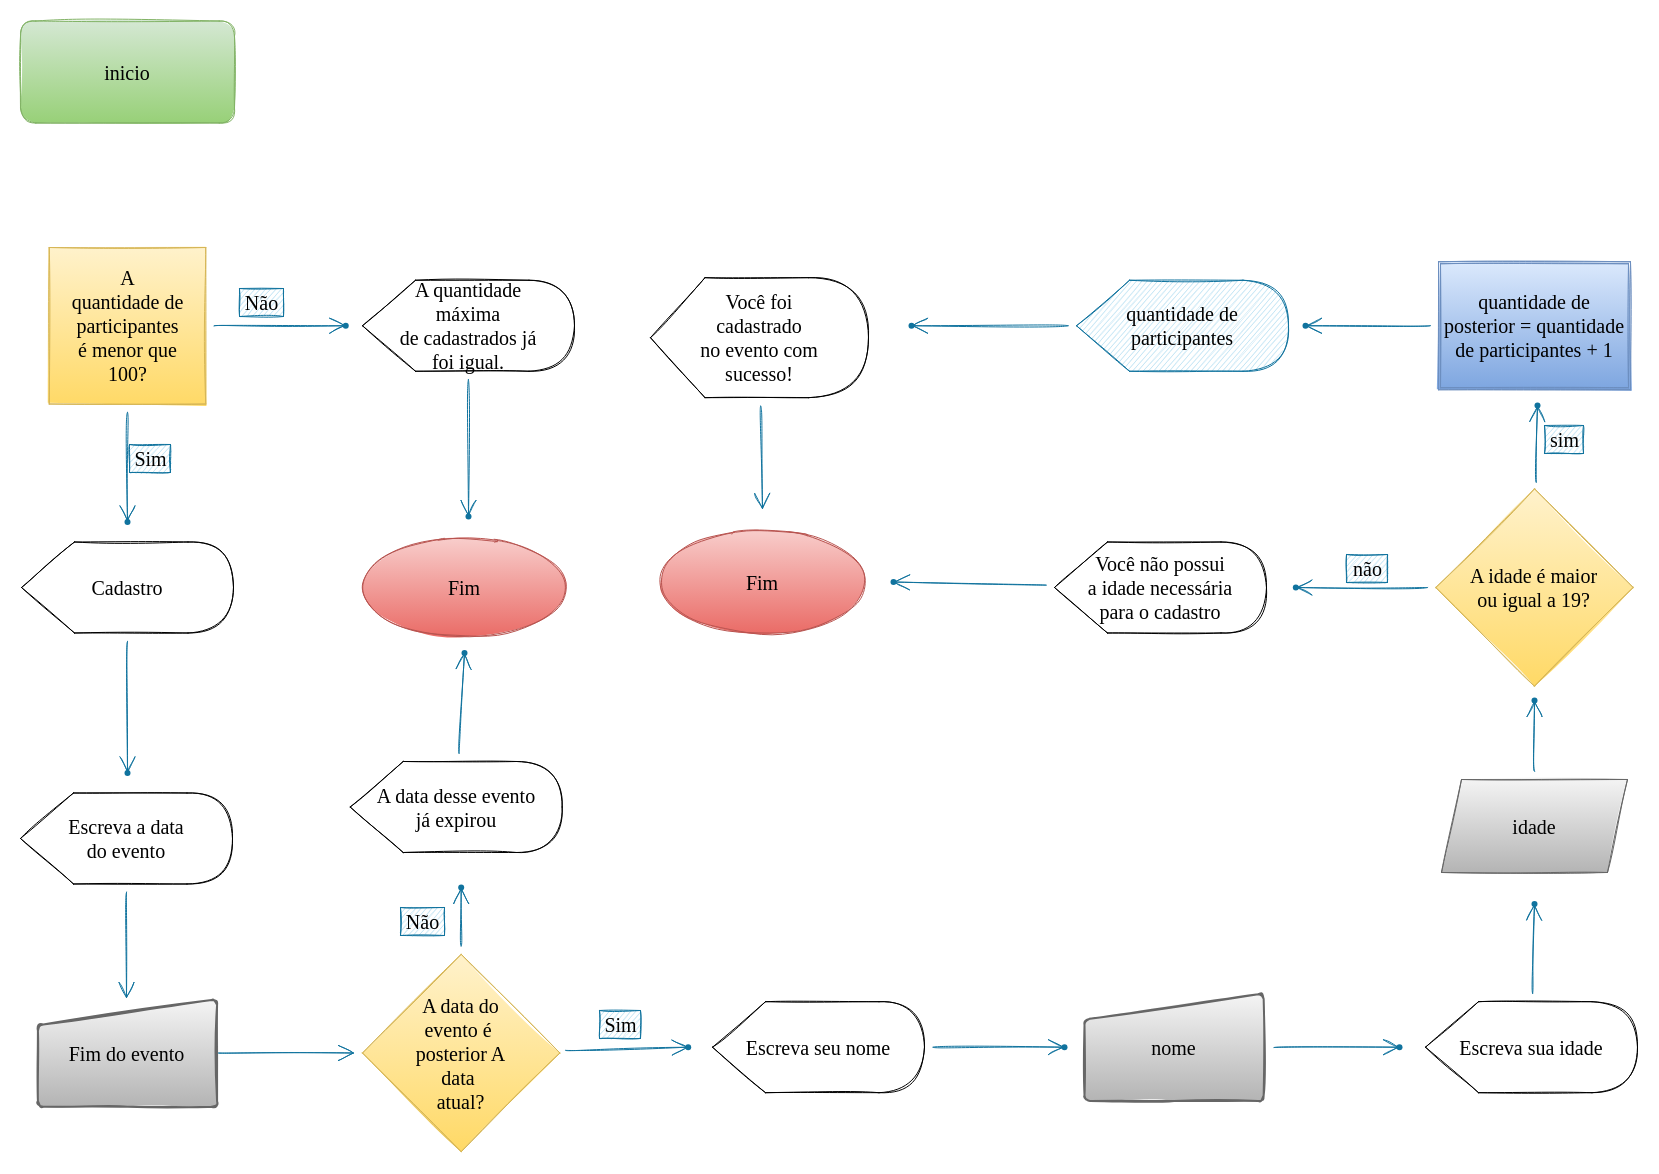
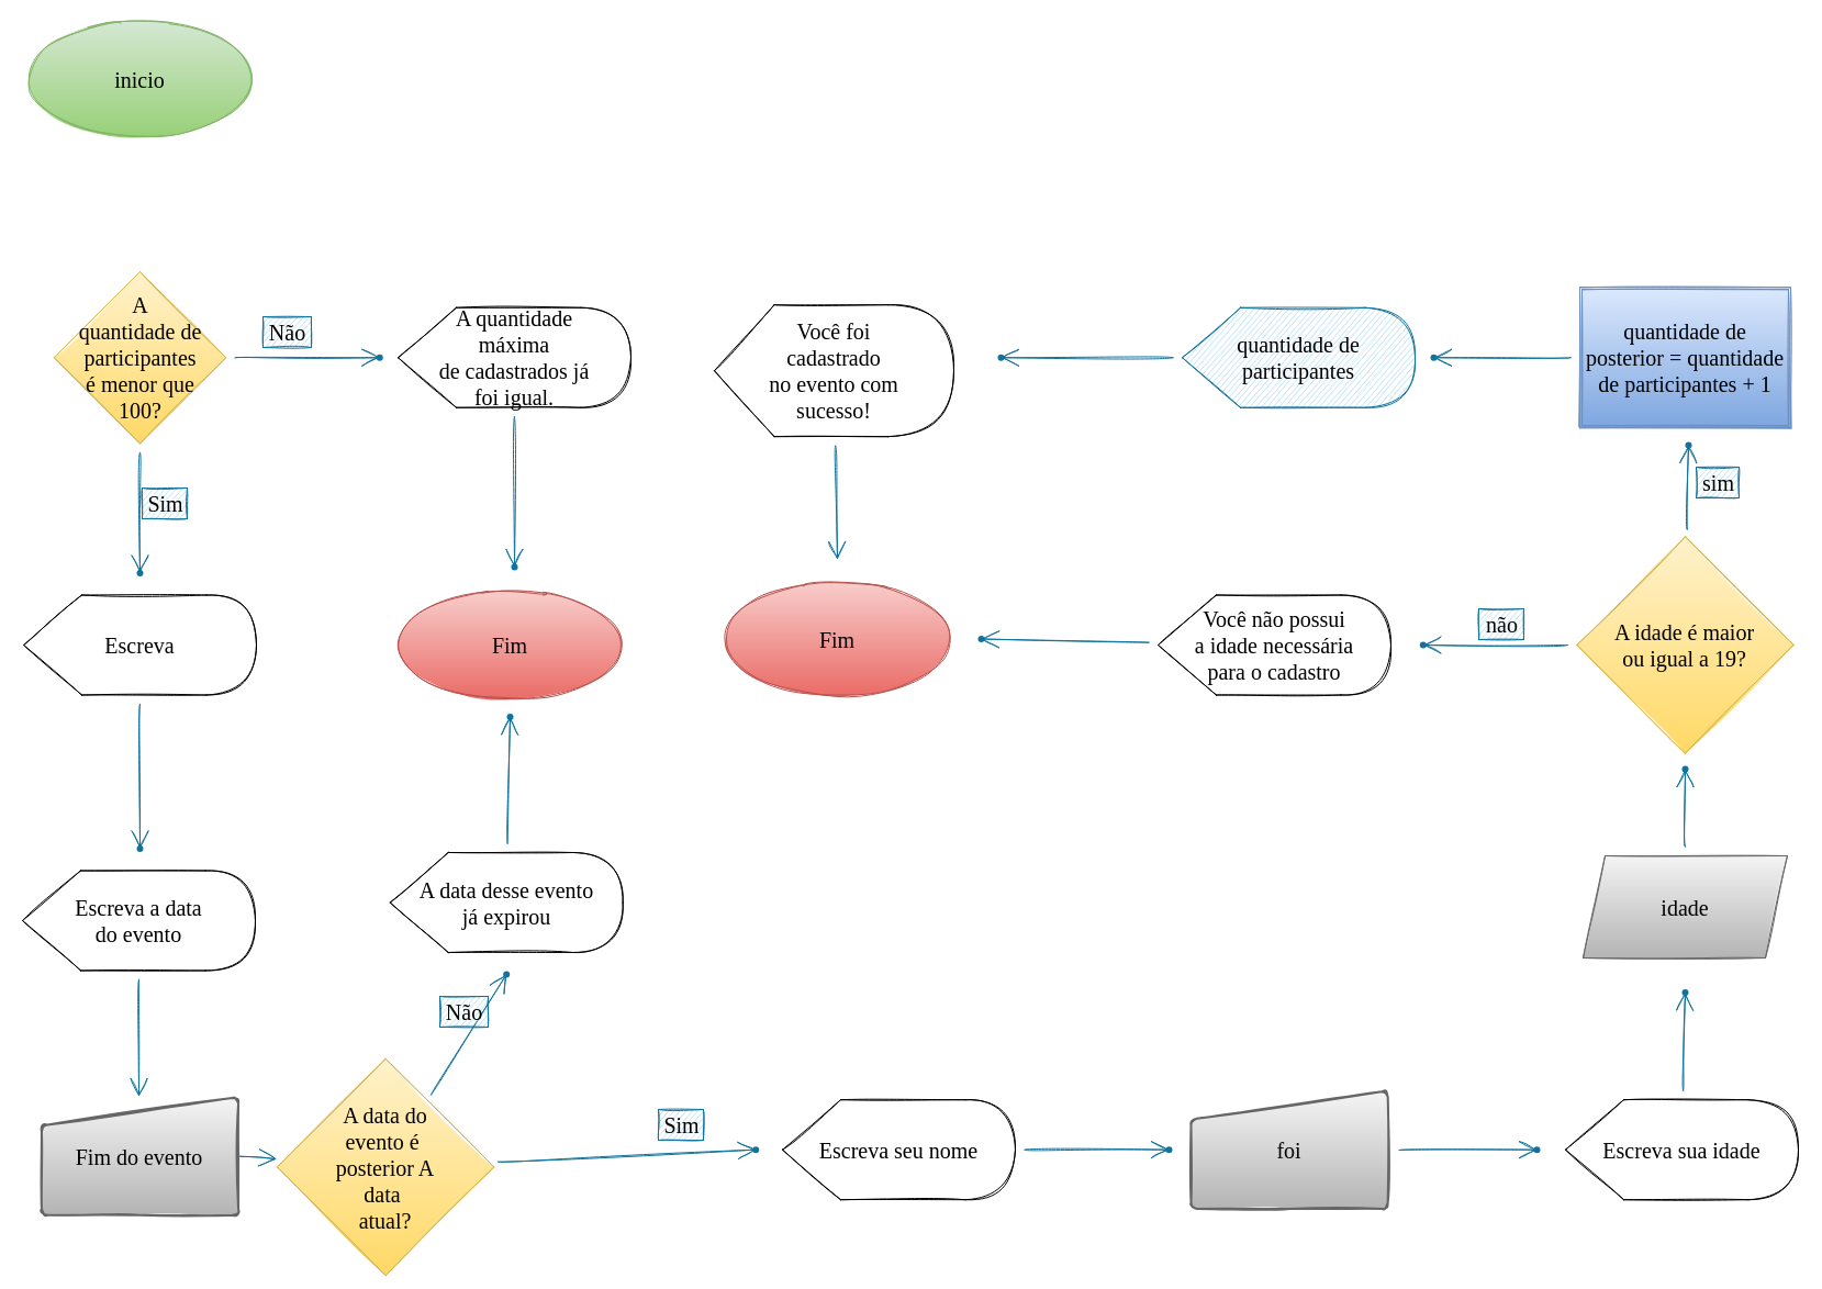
- <mxCell id="2" value="inicio" style="whiteSpace=wrap;html=1;sketch=1;hachureGap=4;fontFamily=Architects Daughter;fontSource=https%3A%2F%2Ffonts.googleapis.com%2Fcss%3Ffamily%3DArchitects%2BDaughter;fontSize=20;fillColor=#d5e8d4;strokeColor=#82b366;gradientColor=#97d077;rounded=1;" vertex="1" parent="1"><mxGeometry x="20" y="20.5" width="214" height="102" as="geometry" /></mxCell>
+ <mxCell id="2" value="inicio" style="ellipse;whiteSpace=wrap;html=1;sketch=1;hachureGap=4;fontFamily=Architects Daughter;fontSource=https%3A%2F%2Ffonts.googleapis.com%2Fcss%3Ffamily%3DArchitects%2BDaughter;fontSize=20;fillColor=#d5e8d4;strokeColor=#82b366;gradientColor=#97d077;" vertex="1" parent="1"><mxGeometry x="20" y="20.5" width="214" height="102" as="geometry" /></mxCell>
- <mxCell id="8" value="A &lt;br&gt;quantidade de&lt;br&gt;participantes&lt;br&gt;é menor que&lt;br&gt;100?" style="whiteSpace=wrap;html=1;sketch=1;hachureGap=4;fontFamily=Architects Daughter;fontSource=https%3A%2F%2Ffonts.googleapis.com%2Fcss%3Ffamily%3DArchitects%2BDaughter;fontSize=20;fillColor=#fff2cc;strokeColor=#d6b656;gradientColor=#ffd966;rounded=0;" vertex="1" parent="1"><mxGeometry x="48.75" y="247" width="156.5" height="156.5" as="geometry" /></mxCell>
+ <mxCell id="8" value="A &lt;br&gt;quantidade de&lt;br&gt;participantes&lt;br&gt;é menor que&lt;br&gt;100?" style="rhombus;whiteSpace=wrap;html=1;sketch=1;hachureGap=4;fontFamily=Architects Daughter;fontSource=https%3A%2F%2Ffonts.googleapis.com%2Fcss%3Ffamily%3DArchitects%2BDaughter;fontSize=20;fillColor=#fff2cc;strokeColor=#d6b656;gradientColor=#ffd966;" vertex="1" parent="1"><mxGeometry x="48.75" y="247" width="156.5" height="156.5" as="geometry" /></mxCell>
- <mxCell id="15" value="Cadastro" style="shape=display;whiteSpace=wrap;html=1;sketch=1;hachureGap=4;fontFamily=Architects Daughter;fontSource=https%3A%2F%2Ffonts.googleapis.com%2Fcss%3Ffamily%3DArchitects%2BDaughter;fontSize=20;" vertex="1" parent="1"><mxGeometry x="21" y="541.5" width="212" height="91" as="geometry" /></mxCell>
+ <mxCell id="15" value="Escreva" style="shape=display;whiteSpace=wrap;html=1;sketch=1;hachureGap=4;fontFamily=Architects Daughter;fontSource=https%3A%2F%2Ffonts.googleapis.com%2Fcss%3Ffamily%3DArchitects%2BDaughter;fontSize=20;" vertex="1" parent="1"><mxGeometry x="21" y="541.5" width="212" height="91" as="geometry" /></mxCell>
- <mxCell id="27" value="A data desse evento&lt;br&gt;já expirou" style="shape=display;whiteSpace=wrap;html=1;sketch=1;hachureGap=4;fontFamily=Architects Daughter;fontSource=https%3A%2F%2Ffonts.googleapis.com%2Fcss%3Ffamily%3DArchitects%2BDaughter;fontSize=20;" vertex="1" parent="1"><mxGeometry x="349.69" y="761" width="212" height="91" as="geometry" /></mxCell>
+ <mxCell id="27" value="A data desse evento&lt;br&gt;já expirou" style="shape=display;whiteSpace=wrap;html=1;sketch=1;hachureGap=4;fontFamily=Architects Daughter;fontSource=https%3A%2F%2Ffonts.googleapis.com%2Fcss%3Ffamily%3DArchitects%2BDaughter;fontSize=20;" vertex="1" parent="1"><mxGeometry x="354.69" y="776" width="212" height="91" as="geometry" /></mxCell>
- <mxCell id="61" value="nome" style="html=1;strokeWidth=2;shape=manualInput;whiteSpace=wrap;rounded=1;size=26;arcSize=11;sketch=1;hachureGap=4;fontFamily=Architects Daughter;fontSource=https%3A%2F%2Ffonts.googleapis.com%2Fcss%3Ffamily%3DArchitects%2BDaughter;fontSize=20;fillColor=#f5f5f5;strokeColor=#666666;gradientColor=#b3b3b3;" vertex="1" parent="1"><mxGeometry x="1084" y="992.94" width="179.17" height="107.5" as="geometry" /></mxCell>
+ <mxCell id="61" value="foi" style="html=1;strokeWidth=2;shape=manualInput;whiteSpace=wrap;rounded=1;size=26;arcSize=11;sketch=1;hachureGap=4;fontFamily=Architects Daughter;fontSource=https%3A%2F%2Ffonts.googleapis.com%2Fcss%3Ffamily%3DArchitects%2BDaughter;fontSize=20;fillColor=#f5f5f5;strokeColor=#666666;gradientColor=#b3b3b3;" vertex="1" parent="1"><mxGeometry x="1084" y="992.94" width="179.17" height="107.5" as="geometry" /></mxCell>
- <mxCell id="22" value="A data do&lt;br&gt;evento é&amp;nbsp;&lt;br&gt;posterior A&lt;br&gt;data&amp;nbsp;&lt;br&gt;atual?" style="rhombus;whiteSpace=wrap;html=1;sketch=1;hachureGap=4;fontFamily=Architects Daughter;fontSource=https%3A%2F%2Ffonts.googleapis.com%2Fcss%3Ffamily%3DArchitects%2BDaughter;fontSize=20;fillColor=#fff2cc;strokeColor=#d6b656;gradientColor=#ffd966;" vertex="1" parent="1"><mxGeometry x="362" y="953.81" width="197.38" height="197.38" as="geometry" /></mxCell>
+ <mxCell id="22" value="A data do&lt;br&gt;evento é&amp;nbsp;&lt;br&gt;posterior A&lt;br&gt;data&amp;nbsp;&lt;br&gt;atual?" style="rhombus;whiteSpace=wrap;html=1;sketch=1;hachureGap=4;fontFamily=Architects Daughter;fontSource=https%3A%2F%2Ffonts.googleapis.com%2Fcss%3Ffamily%3DArchitects%2BDaughter;fontSize=20;fillColor=#fff2cc;strokeColor=#d6b656;gradientColor=#ffd966;" vertex="1" parent="1"><mxGeometry x="252" y="963.81" width="197.38" height="197.38" as="geometry" /></mxCell>
